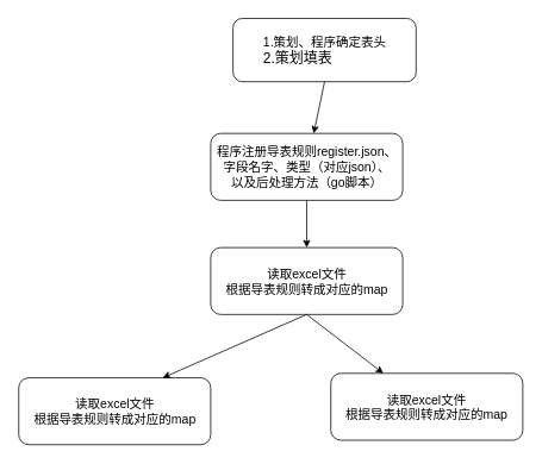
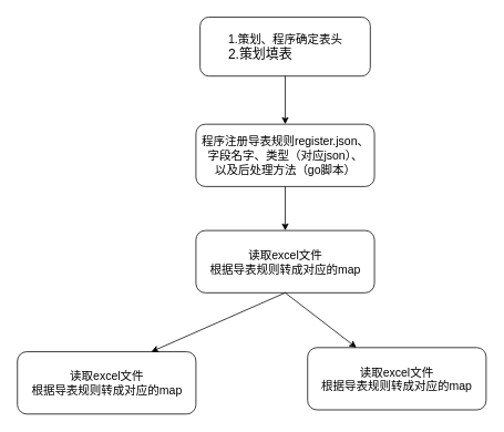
- <mxCell id="2" value="&lt;div style=&quot;text-align: left;&quot;&gt;&lt;span style=&quot;background-color: initial;&quot;&gt;&lt;font style=&quot;font-size: 14px;&quot;&gt;1.策划、程序确定表头&lt;/font&gt;&lt;/span&gt;&lt;/div&gt;&lt;div style=&quot;text-align: left;&quot;&gt;&lt;span style=&quot;background-color: initial;&quot;&gt;&lt;font size=&quot;3&quot;&gt;2.策划填表&lt;/font&gt;&lt;/span&gt;&lt;/div&gt;" style="rounded=1;whiteSpace=wrap;html=1;" vertex="1" parent="1"><mxGeometry x="260.5" y="20" width="205" height="71" as="geometry" /></mxCell>
+ <mxCell id="2" value="&lt;div style=&quot;text-align: left;&quot;&gt;&lt;span style=&quot;background-color: initial;&quot;&gt;&lt;font style=&quot;font-size: 14px;&quot;&gt;1.策划、程序确定表头&lt;/font&gt;&lt;/span&gt;&lt;/div&gt;&lt;div style=&quot;text-align: left;&quot;&gt;&lt;span style=&quot;background-color: initial;&quot;&gt;&lt;font size=&quot;3&quot;&gt;2.策划填表&lt;/font&gt;&lt;/span&gt;&lt;/div&gt;" style="rounded=1;whiteSpace=wrap;html=1;" vertex="1" parent="1"><mxGeometry x="240.5" y="20" width="205" height="71" as="geometry" /></mxCell>
